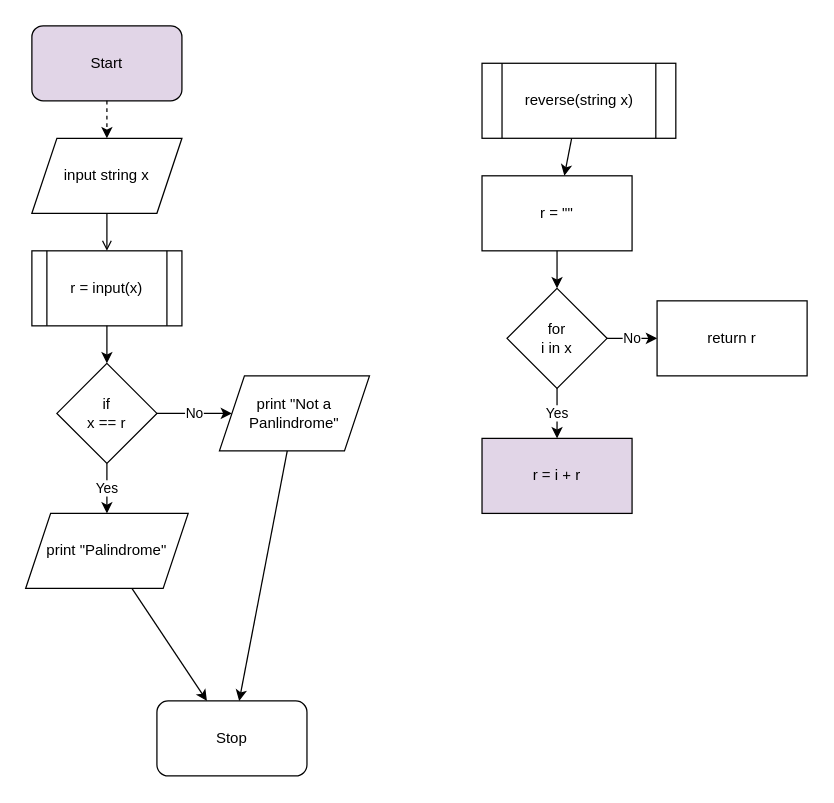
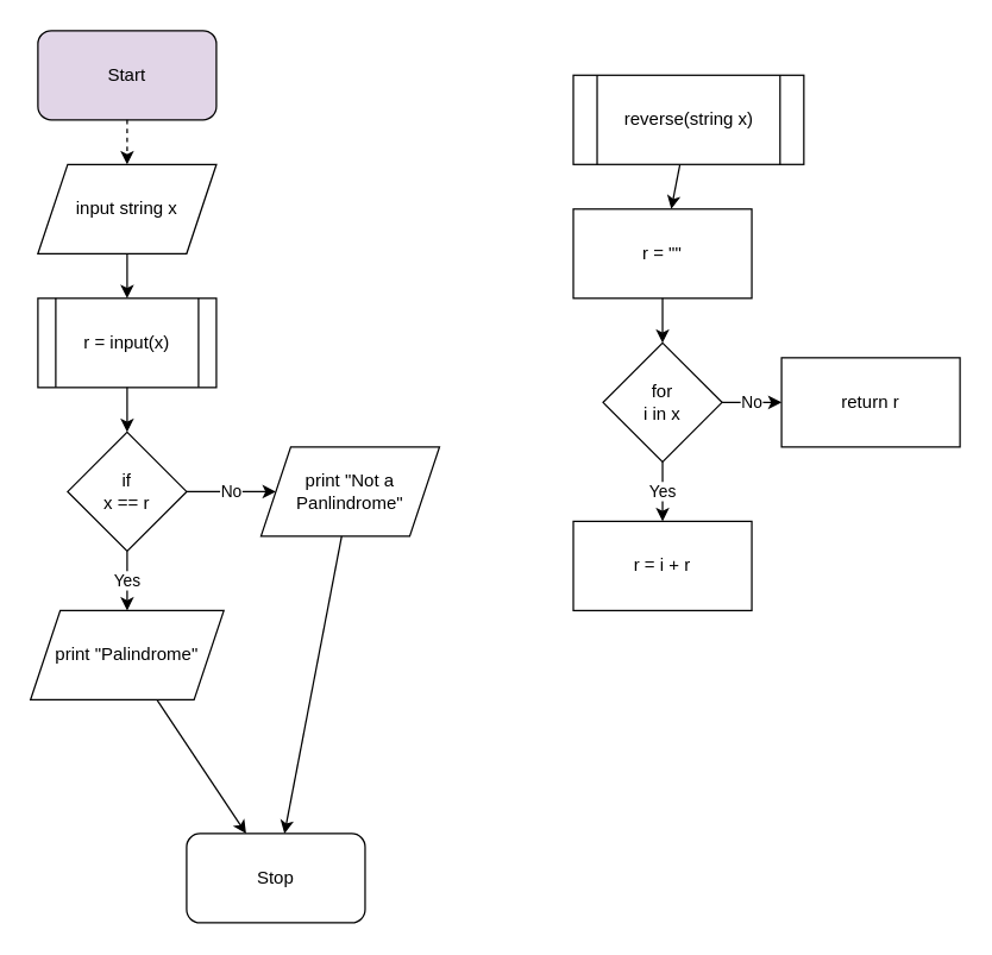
- <mxCell id="10" value="" style="endArrow=open;html=1;" edge="1" parent="1" source="3" target="4"><mxGeometry width="50" height="50" relative="1" as="geometry"><mxPoint x="485" y="390" as="sourcePoint" /><mxPoint x="535" y="340" as="targetPoint" /></mxGeometry></mxCell>
+ <mxCell id="10" value="" style="endArrow=classic;html=1;" edge="1" parent="1" source="3" target="4"><mxGeometry width="50" height="50" relative="1" as="geometry"><mxPoint x="485" y="390" as="sourcePoint" /><mxPoint x="535" y="340" as="targetPoint" /></mxGeometry></mxCell>
- <mxCell id="19" value="r = i + r" style="rounded=0;whiteSpace=wrap;html=1;fillColor=#e1d5e7;" vertex="1" parent="1"><mxGeometry x="385" y="350" width="120" height="60" as="geometry" /></mxCell>
+ <mxCell id="19" value="r = i + r" style="rounded=0;whiteSpace=wrap;html=1;" vertex="1" parent="1"><mxGeometry x="385" y="350" width="120" height="60" as="geometry" /></mxCell>
